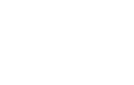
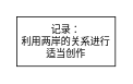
+ <mxCell id="2" value="&lt;font style=&quot;vertical-align: inherit&quot;&gt;&lt;font style=&quot;vertical-align: inherit&quot;&gt;记录：&lt;br&gt;利用两岸的关系进行适当创作&lt;br&gt;&lt;/font&gt;&lt;/font&gt;" style="rounded=0;whiteSpace=wrap;html=1;" vertex="1" parent="1"><mxGeometry x="20" y="20" width="120" height="60" as="geometry" /></mxCell>
